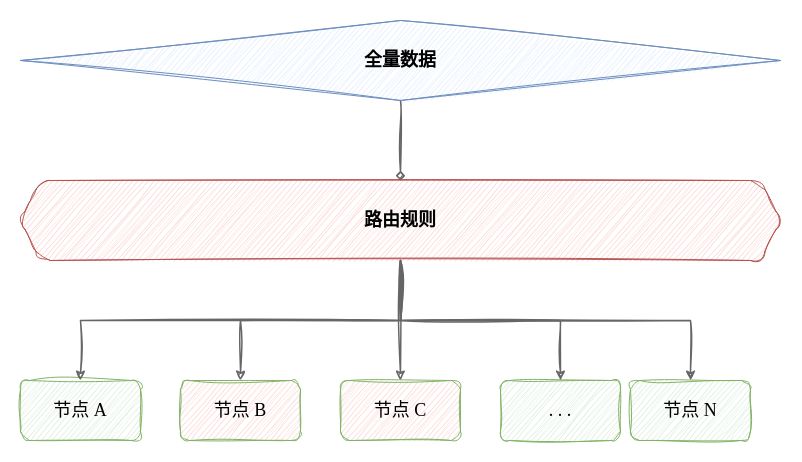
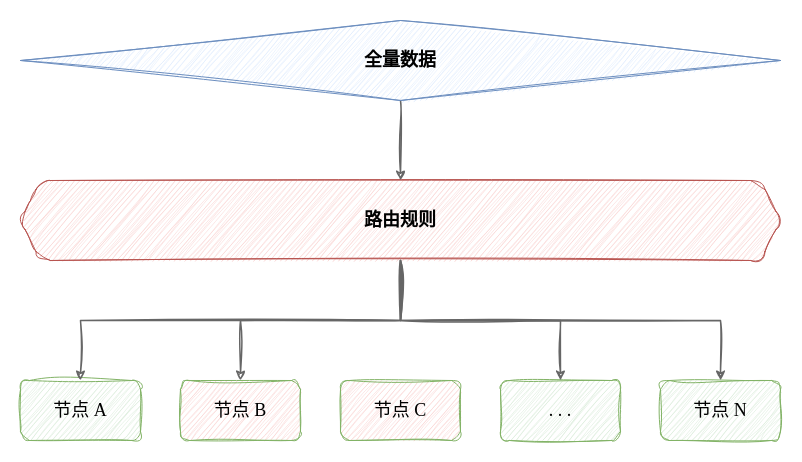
- <mxCell id="13" style="edgeStyle=orthogonalEdgeStyle;rounded=0;sketch=1;hachureGap=4;jiggle=2;curveFitting=1;orthogonalLoop=1;jettySize=auto;html=1;entryX=0.5;entryY=0;entryDx=0;entryDy=0;fontFamily=Comic Sans MS;fontSize=18;fillColor=#f5f5f5;strokeColor=#666666;movable=1;resizable=1;rotatable=1;deletable=1;editable=1;locked=0;connectable=1;fontSource=https%3A%2F%2Ffonts.googleapis.com%2Fcss%3Ffamily%3DArchitects%2BDaughter;strokeWidth=1.5;endArrow=diamond;" edge="1" parent="1" source="14" target="12"><mxGeometry relative="1" as="geometry" /></mxCell>
+ <mxCell id="13" style="edgeStyle=orthogonalEdgeStyle;rounded=0;sketch=1;hachureGap=4;jiggle=2;curveFitting=1;orthogonalLoop=1;jettySize=auto;html=1;entryX=0.5;entryY=0;entryDx=0;entryDy=0;fontFamily=Comic Sans MS;fontSize=18;fillColor=#f5f5f5;strokeColor=#666666;movable=1;resizable=1;rotatable=1;deletable=1;editable=1;locked=0;connectable=1;fontSource=https%3A%2F%2Ffonts.googleapis.com%2Fcss%3Ffamily%3DArchitects%2BDaughter;strokeWidth=1.5;" edge="1" parent="1" source="14" target="12"><mxGeometry relative="1" as="geometry" /></mxCell>
- <mxCell id="7" style="edgeStyle=orthogonalEdgeStyle;rounded=0;sketch=1;hachureGap=4;jiggle=2;curveFitting=1;orthogonalLoop=1;jettySize=auto;html=1;fontFamily=Comic Sans MS;fontSize=18;fillColor=#f5f5f5;strokeColor=#666666;movable=1;resizable=1;rotatable=1;deletable=1;editable=1;locked=0;connectable=1;fontSource=https%3A%2F%2Ffonts.googleapis.com%2Fcss%3Ffamily%3DArchitects%2BDaughter;strokeWidth=1.5;" edge="1" parent="1" source="12" target="4"><mxGeometry relative="1" as="geometry"><mxPoint x="400" y="320" as="targetPoint" /></mxGeometry></mxCell>
- <mxCell id="6" value="节点 N" style="rounded=1;whiteSpace=wrap;html=1;sketch=1;hachureGap=4;jiggle=2;curveFitting=1;fontFamily=Comic Sans MS;fontSize=18;fillColor=#d5e8d4;strokeColor=#82b366;movable=1;resizable=1;rotatable=1;deletable=1;editable=1;locked=0;connectable=1;container=0;fontSource=https%3A%2F%2Ffonts.googleapis.com%2Fcss%3Ffamily%3DArchitects%2BDaughter;" vertex="1" parent="1"><mxGeometry x="630" y="380" width="120" height="60" as="geometry" /></mxCell>
+ <mxCell id="6" value="节点 N" style="rounded=1;whiteSpace=wrap;html=1;sketch=1;hachureGap=4;jiggle=2;curveFitting=1;fontFamily=Comic Sans MS;fontSize=18;fillColor=#d5e8d4;strokeColor=#82b366;movable=1;resizable=1;rotatable=1;deletable=1;editable=1;locked=0;connectable=1;container=0;fontSource=https%3A%2F%2Ffonts.googleapis.com%2Fcss%3Ffamily%3DArchitects%2BDaughter;" vertex="1" parent="1"><mxGeometry x="660" y="380" width="120" height="60" as="geometry" /></mxCell>
